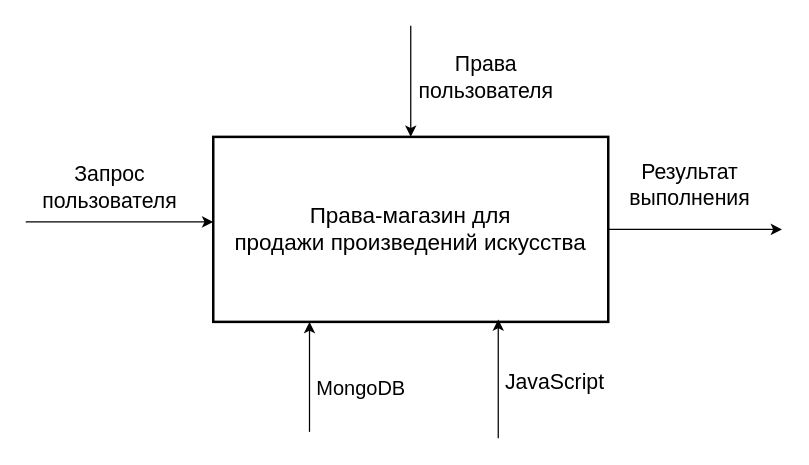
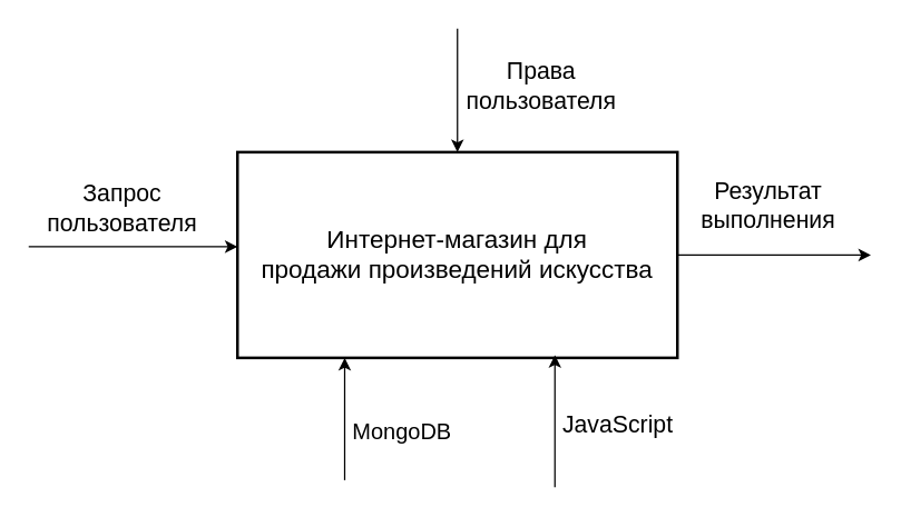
- <mxCell id="3" value="&lt;font style=&quot;font-size: 18px;&quot;&gt;Права-магазин для&lt;br style=&quot;font-size: 18px;&quot;&gt;продажи произведений искусства&lt;/font&gt;" style="rounded=0;whiteSpace=wrap;html=1;strokeWidth=2;fontSize=18;" vertex="1" parent="1"><mxGeometry x="170" y="109" width="316" height="148" as="geometry" /></mxCell>
+ <mxCell id="3" value="&lt;font style=&quot;font-size: 18px;&quot;&gt;Интернет-магазин для&lt;br style=&quot;font-size: 18px;&quot;&gt;продажи произведений искусства&lt;/font&gt;" style="rounded=0;whiteSpace=wrap;html=1;strokeWidth=2;fontSize=18;" vertex="1" parent="1"><mxGeometry x="170" y="109" width="316" height="148" as="geometry" /></mxCell>
